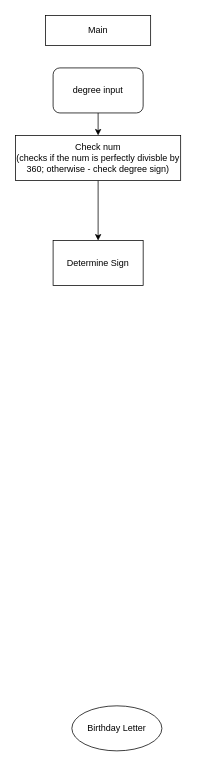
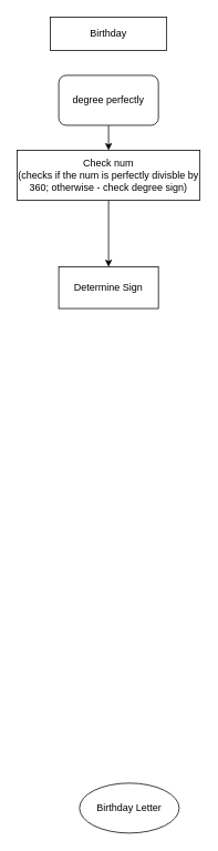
- <mxCell id="3" value="Main" style="rounded=0;whiteSpace=wrap;html=1;" vertex="1" parent="1"><mxGeometry x="60" y="20" width="140" height="40" as="geometry" /></mxCell>
+ <mxCell id="3" value="Birthday" style="rounded=0;whiteSpace=wrap;html=1;" vertex="1" parent="1"><mxGeometry x="60" y="20" width="140" height="40" as="geometry" /></mxCell>
- <mxCell id="5" value="degree input" style="rounded=1;whiteSpace=wrap;html=1;" vertex="1" parent="1"><mxGeometry x="70" y="90" width="120" height="60" as="geometry" /></mxCell>
+ <mxCell id="5" value="degree perfectly" style="rounded=1;whiteSpace=wrap;html=1;" vertex="1" parent="1"><mxGeometry x="70" y="90" width="120" height="60" as="geometry" /></mxCell>
- <mxCell id="8" value="Determine Sign" style="whiteSpace=wrap;html=1;rounded=0;" vertex="1" parent="1"><mxGeometry x="70" y="320" width="120" height="60" as="geometry" /></mxCell>
+ <mxCell id="8" value="Determine Sign" style="whiteSpace=wrap;html=1;rounded=0;" vertex="1" parent="1"><mxGeometry x="70" y="320" width="120" height="50" as="geometry" /></mxCell>
